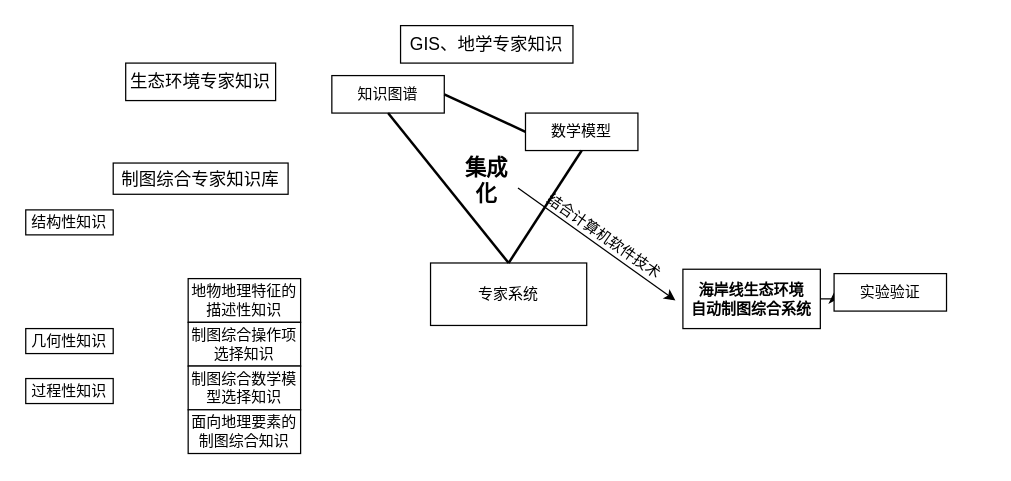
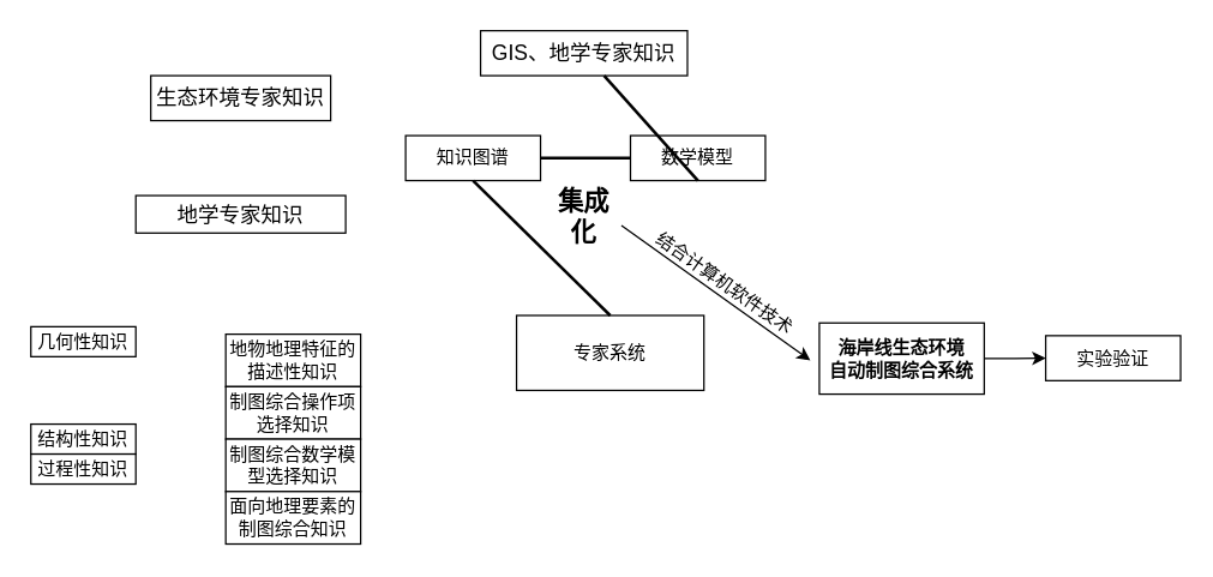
- <mxCell id="2" value="知识图谱" style="rounded=0;whiteSpace=wrap;html=1;" vertex="1" parent="1"><mxGeometry x="265" y="60" width="90" height="30" as="geometry" /></mxCell>
+ <mxCell id="2" value="知识图谱" style="rounded=0;whiteSpace=wrap;html=1;" vertex="1" parent="1"><mxGeometry x="270" y="90" width="90" height="30" as="geometry" /></mxCell>
- <mxCell id="6" value="&lt;span style=&quot;font-size: 10.5pt&quot;&gt;制图综合专家知识库&lt;/span&gt;" style="rounded=0;whiteSpace=wrap;html=1;" vertex="1" parent="1"><mxGeometry x="90" y="130" width="140" height="25" as="geometry" /></mxCell>
+ <mxCell id="6" value="&lt;span style=&quot;font-size: 10.5pt&quot;&gt;地学专家知识&lt;/span&gt;" style="rounded=0;whiteSpace=wrap;html=1;" vertex="1" parent="1"><mxGeometry x="90" y="130" width="140" height="25" as="geometry" /></mxCell>
- <mxCell id="11" value="" style="endArrow=none;html=1;strokeWidth=2;rounded=0;exitX=0.5;exitY=1;exitDx=0;exitDy=0;entryX=0.5;entryY=0;entryDx=0;entryDy=0;" edge="1" parent="1" source="3" target="4"><mxGeometry width="50" height="50" relative="1" as="geometry"><mxPoint x="325" y="130" as="sourcePoint" /><mxPoint x="399" y="220" as="targetPoint" /></mxGeometry></mxCell>
+ <mxCell id="11" value="" style="endArrow=none;html=1;strokeWidth=2;rounded=0;exitX=0.5;exitY=1;exitDx=0;exitDy=0;" edge="1" parent="1" source="3" target="5"><mxGeometry width="50" height="50" relative="1" as="geometry"><mxPoint x="325" y="130" as="sourcePoint" /><mxPoint x="399" y="220" as="targetPoint" /></mxGeometry></mxCell>
- <mxCell id="15" value="结构性知识" style="rounded=0;whiteSpace=wrap;html=1;" vertex="1" parent="1"><mxGeometry x="20" y="167.5" width="70" height="20" as="geometry" /></mxCell>
+ <mxCell id="15" value="结构性知识" style="rounded=0;whiteSpace=wrap;html=1;" vertex="1" parent="1"><mxGeometry x="20" y="282.5" width="70" height="20" as="geometry" /></mxCell>
- <mxCell id="23" value="实验验证" style="rounded=0;whiteSpace=wrap;html=1;" vertex="1" parent="1"><mxGeometry x="667" y="218.5" width="90" height="30" as="geometry" /></mxCell>
+ <mxCell id="23" value="实验验证" style="rounded=0;whiteSpace=wrap;html=1;" vertex="1" parent="1"><mxGeometry x="697" y="223.5" width="90" height="30" as="geometry" /></mxCell>
- <mxCell id="14" value="几何性知识" style="rounded=0;whiteSpace=wrap;html=1;" vertex="1" parent="1"><mxGeometry x="20" y="262.5" width="70" height="20" as="geometry" /></mxCell>
+ <mxCell id="14" value="几何性知识" style="rounded=0;whiteSpace=wrap;html=1;" vertex="1" parent="1"><mxGeometry x="20" y="217.5" width="70" height="20" as="geometry" /></mxCell>
